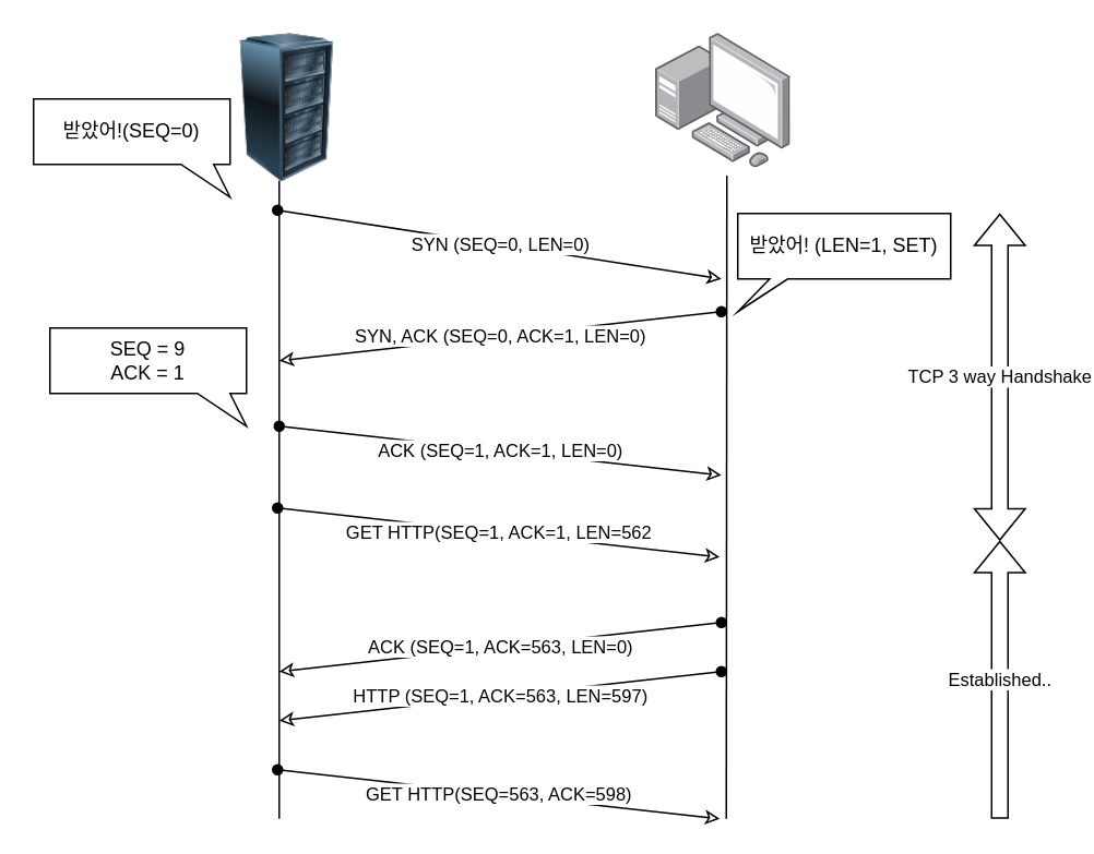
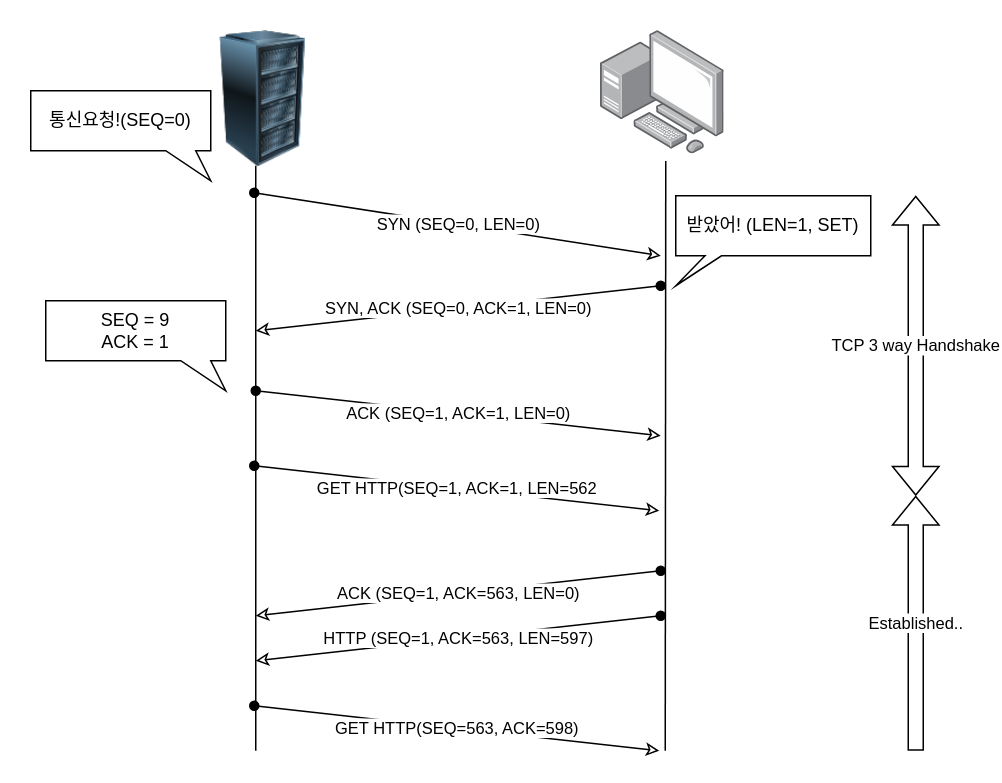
- <mxCell id="11" value="받았어!(SEQ=0)" style="shape=callout;whiteSpace=wrap;html=1;perimeter=calloutPerimeter;position2=1;size=20;position=0.75;base=20;" vertex="1" parent="1"><mxGeometry x="20" y="60" width="120" height="60" as="geometry" /></mxCell>
+ <mxCell id="11" value="통신요청!(SEQ=0)" style="shape=callout;whiteSpace=wrap;html=1;perimeter=calloutPerimeter;position2=1;size=20;position=0.75;base=20;" vertex="1" parent="1"><mxGeometry x="20" y="60" width="120" height="60" as="geometry" /></mxCell>
